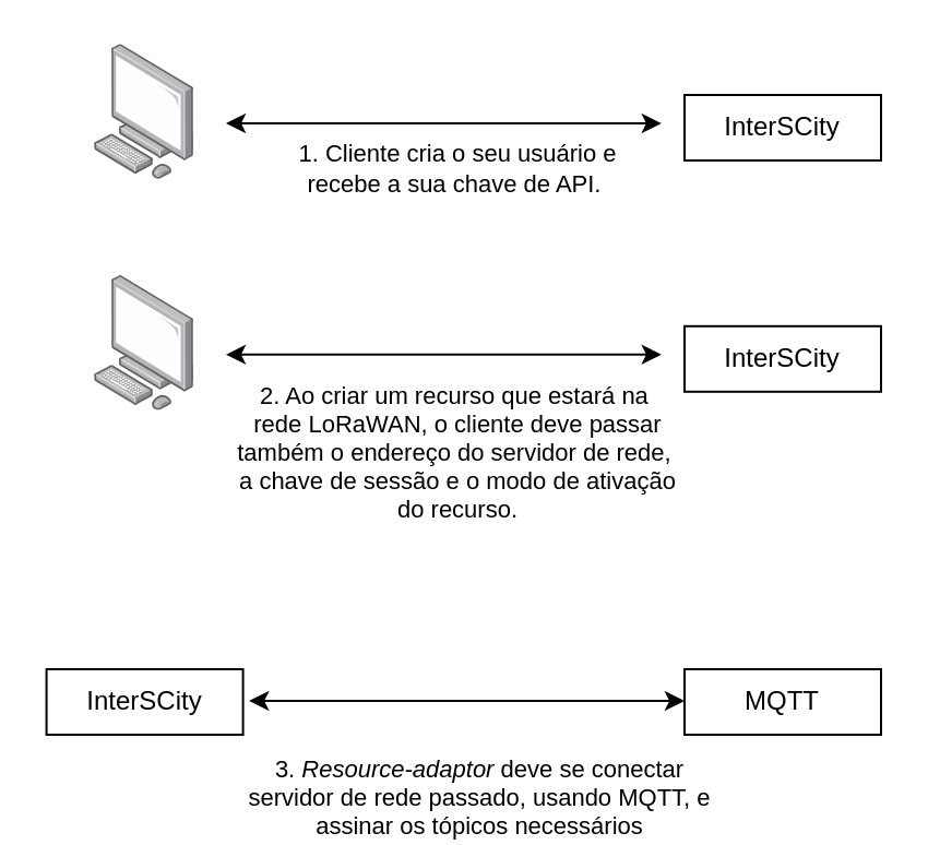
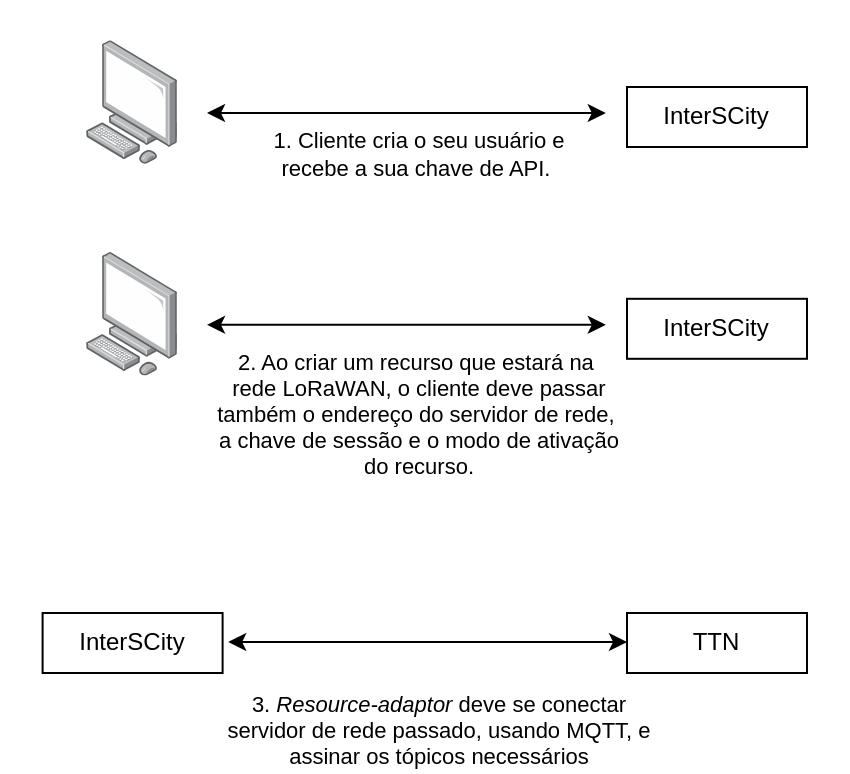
- <mxCell id="11" value="MQTT" style="rounded=0;whiteSpace=wrap;html=1;" vertex="1" parent="1"><mxGeometry x="313" y="306" width="90" height="30" as="geometry" /></mxCell>
+ <mxCell id="11" value="TTN" style="rounded=0;whiteSpace=wrap;html=1;" vertex="1" parent="1"><mxGeometry x="313" y="306" width="90" height="30" as="geometry" /></mxCell>
